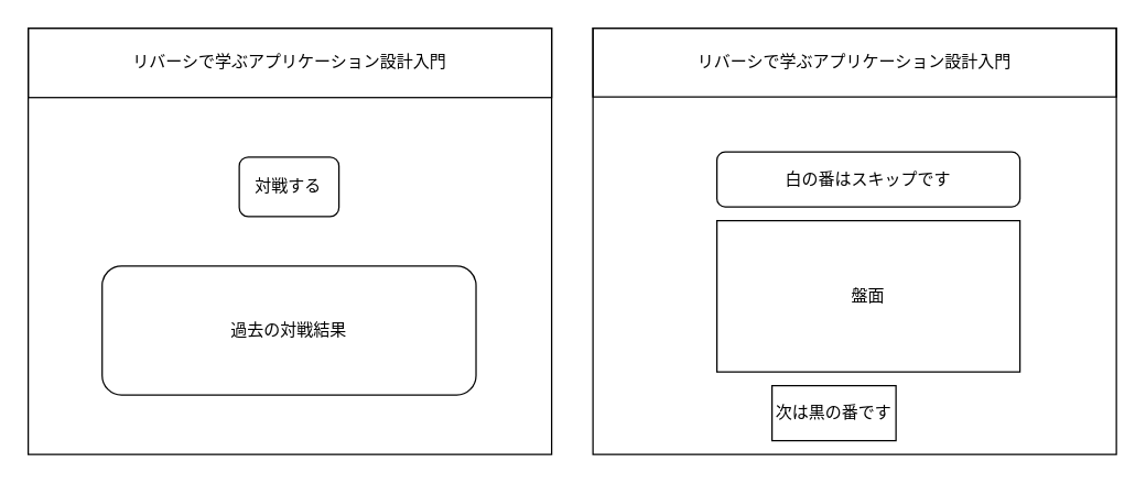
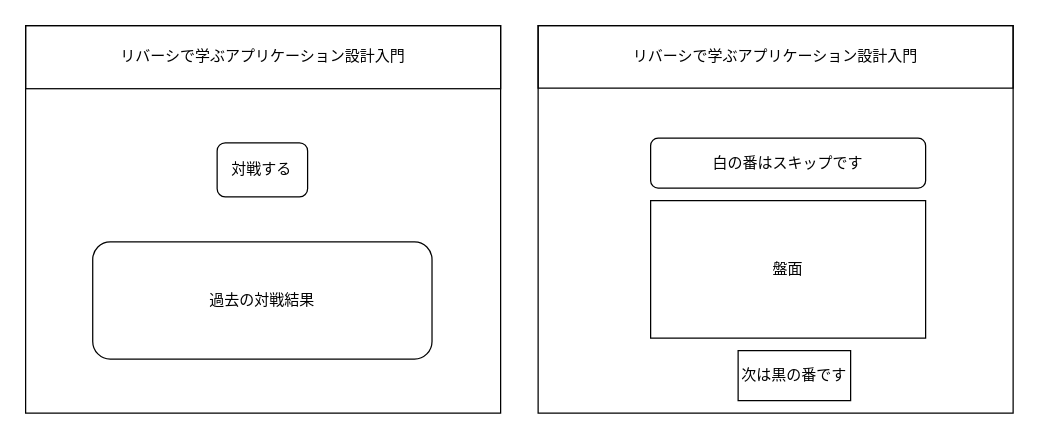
- <mxCell id="11" value="次は黒の番です" style="rounded=0;whiteSpace=wrap;html=1;fillColor=none;" vertex="1" parent="1"><mxGeometry x="560" y="280" width="90" height="40" as="geometry" /></mxCell>
+ <mxCell id="11" value="次は黒の番です" style="rounded=0;whiteSpace=wrap;html=1;fillColor=none;" vertex="1" parent="1"><mxGeometry x="590" y="280" width="90" height="40" as="geometry" /></mxCell>
